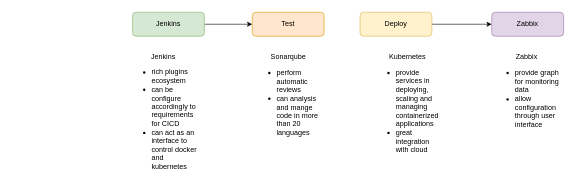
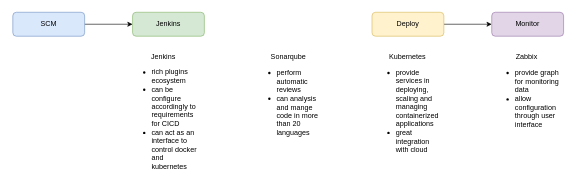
+ <mxCell id="3" value="SCM" style="rounded=1;whiteSpace=wrap;html=1;fontSize=12;glass=0;strokeWidth=1;shadow=0;fillColor=#dae8fc;strokeColor=#6c8ebf;" parent="1" vertex="1"><mxGeometry x="20" y="20" width="120" height="40" as="geometry" /></mxCell>
+ <mxCell id="2" value="" style="edgeStyle=orthogonalEdgeStyle;rounded=0;orthogonalLoop=1;jettySize=auto;html=1;" edge="1" parent="1" source="3" target="5"><mxGeometry relative="1" as="geometry" /></mxCell>
- <mxCell id="4" value="" style="edgeStyle=orthogonalEdgeStyle;rounded=0;orthogonalLoop=1;jettySize=auto;html=1;" edge="1" parent="1" source="5" target="6"><mxGeometry relative="1" as="geometry" /></mxCell>
- <mxCell id="6" value="Test" style="rounded=1;whiteSpace=wrap;html=1;fontSize=12;glass=0;strokeWidth=1;shadow=0;fillColor=#ffe6cc;strokeColor=#d79b00;" vertex="1" parent="1"><mxGeometry x="420" y="20" width="120" height="40" as="geometry" /></mxCell>
- <mxCell id="8" value="Deploy" style="rounded=1;whiteSpace=wrap;html=1;fontSize=12;glass=0;strokeWidth=1;shadow=0;fillColor=#fff2cc;strokeColor=#d6b656;" vertex="1" parent="1"><mxGeometry x="600" y="20" width="120" height="40" as="geometry" /></mxCell>
+ <mxCell id="8" value="Deploy" style="rounded=1;whiteSpace=wrap;html=1;fontSize=12;glass=0;strokeWidth=1;shadow=0;fillColor=#fff2cc;strokeColor=#d6b656;" vertex="1" parent="1"><mxGeometry x="620" y="20" width="120" height="40" as="geometry" /></mxCell>
- <mxCell id="9" value="Zabbix" style="rounded=1;whiteSpace=wrap;html=1;fontSize=12;glass=0;strokeWidth=1;shadow=0;fillColor=#e1d5e7;strokeColor=#9673a6;" vertex="1" parent="1"><mxGeometry x="820" y="20" width="120" height="40" as="geometry" /></mxCell>
+ <mxCell id="9" value="Monitor" style="rounded=1;whiteSpace=wrap;html=1;fontSize=12;glass=0;strokeWidth=1;shadow=0;fillColor=#e1d5e7;strokeColor=#9673a6;" vertex="1" parent="1"><mxGeometry x="820" y="20" width="120" height="40" as="geometry" /></mxCell>
